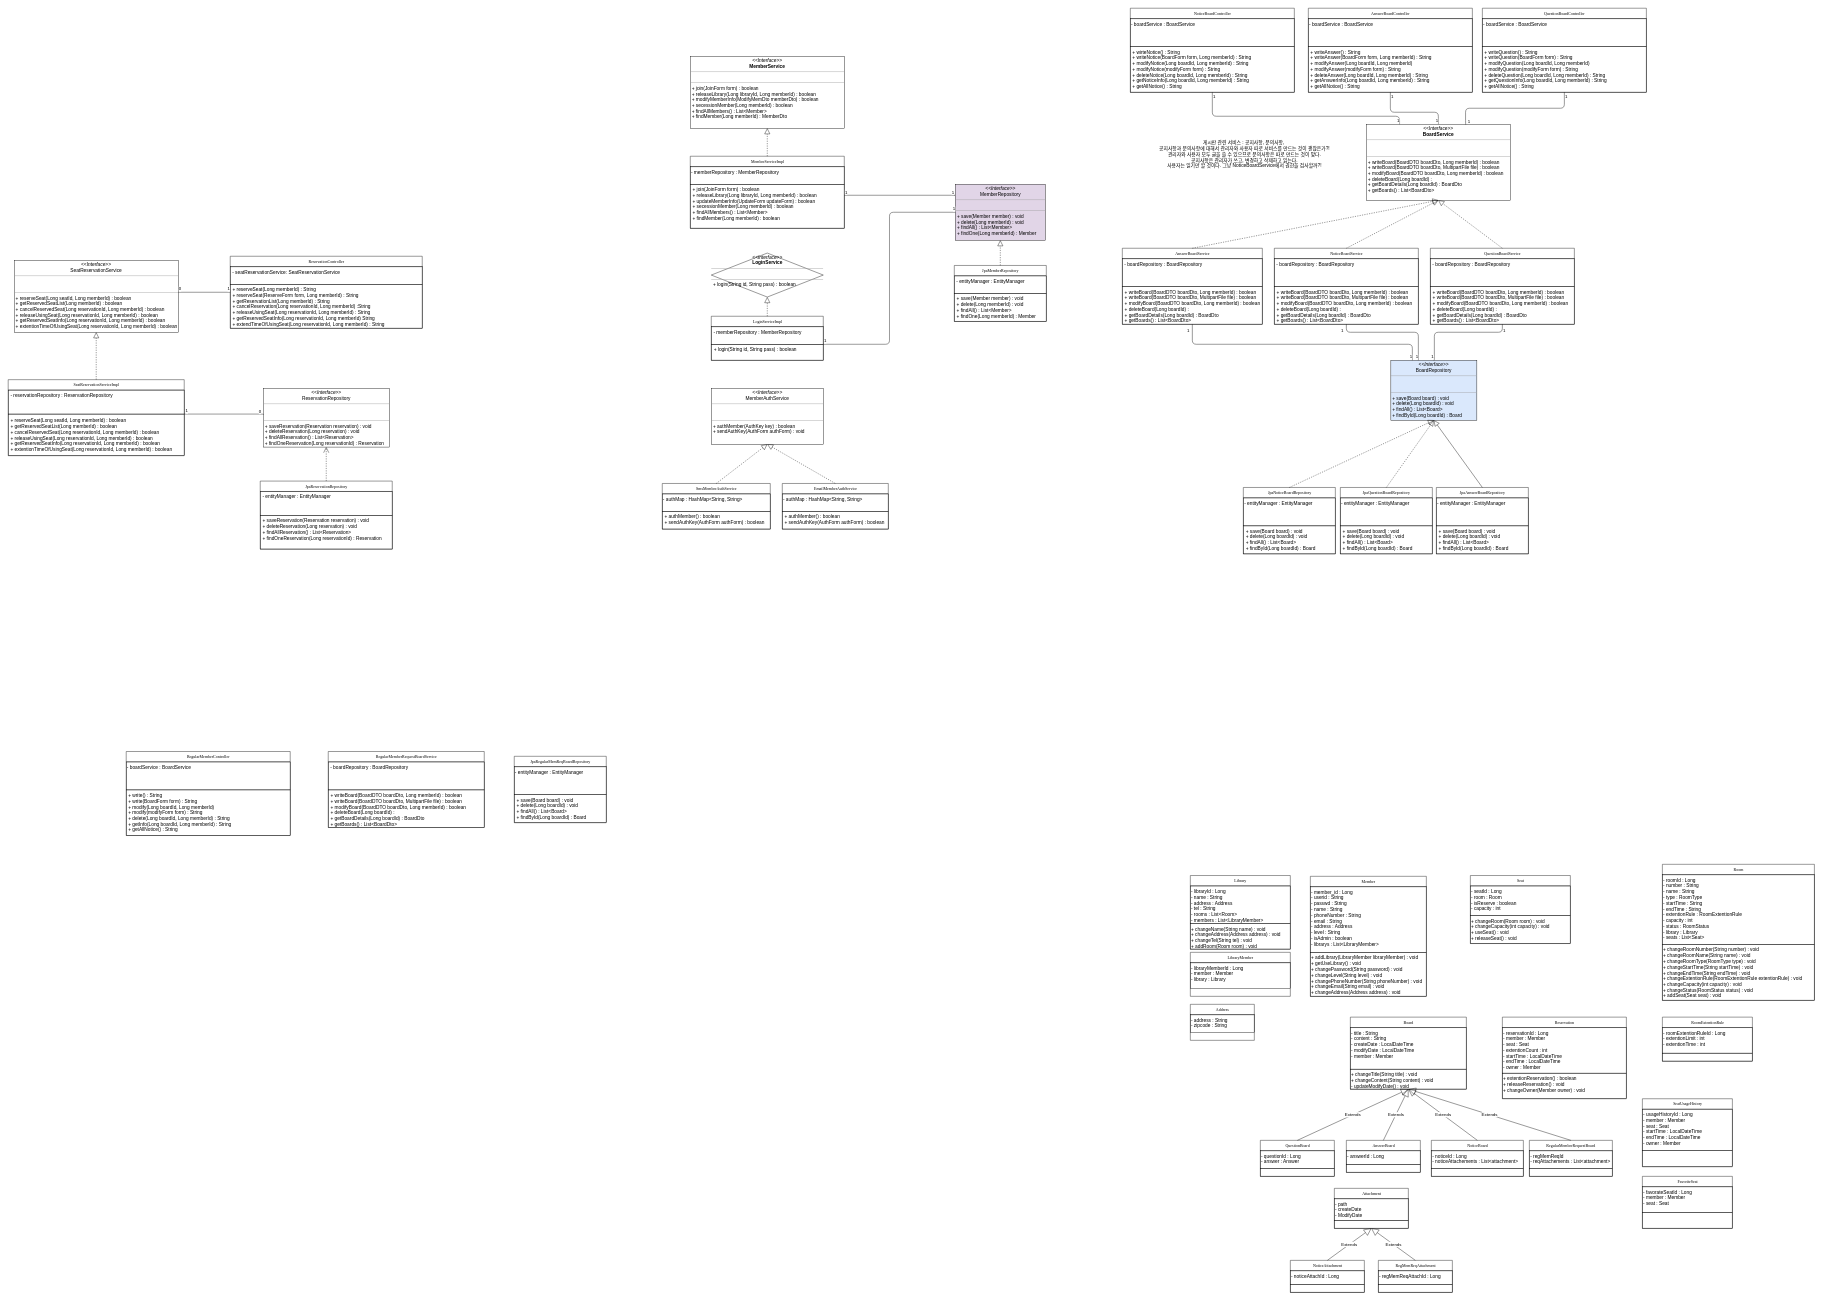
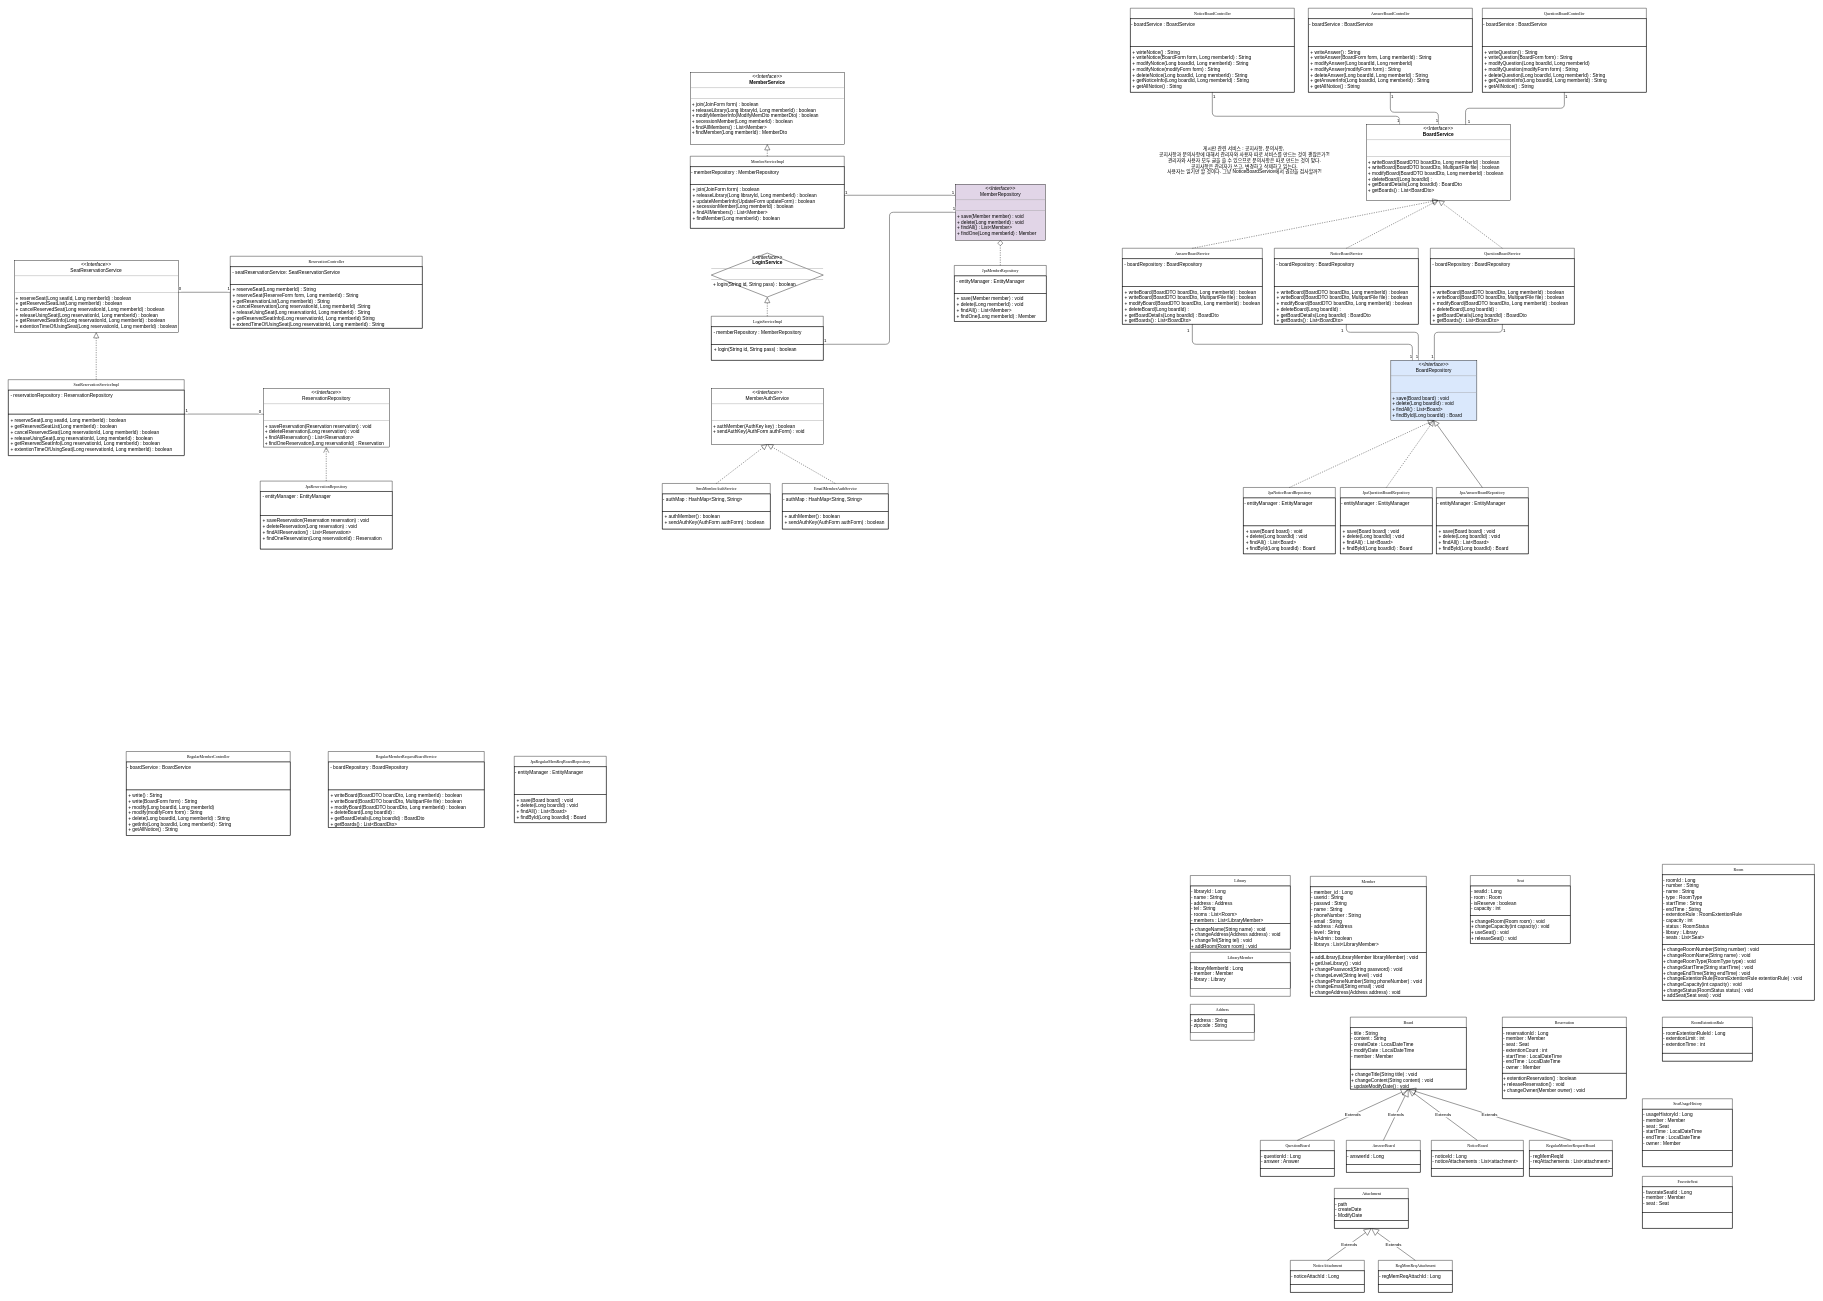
- <mxCell id="23" value="&lt;p style=&quot;margin: 0px ; margin-top: 4px ; text-align: center&quot;&gt;&lt;i&gt;&amp;lt;&amp;lt;Interface&amp;gt;&amp;gt;&lt;/i&gt;&lt;br&gt;&lt;b&gt;MemberService&lt;/b&gt;&lt;/p&gt;&lt;hr size=&quot;1&quot;&gt;&lt;p style=&quot;margin: 0px ; margin-left: 4px&quot;&gt;&lt;br&gt;&lt;/p&gt;&lt;hr size=&quot;1&quot;&gt;&lt;p style=&quot;margin: 0px ; margin-left: 4px&quot;&gt;&lt;span&gt;+ join(JoinForm form) : boolean&lt;/span&gt;&lt;br&gt;&lt;/p&gt;&lt;p style=&quot;margin: 0px ; margin-left: 4px&quot;&gt;&lt;span&gt;+ releaseLibrary(Long libraryId, Long memberId) : boolean&lt;/span&gt;&lt;br&gt;&lt;/p&gt;&lt;p style=&quot;margin: 0px ; margin-left: 4px&quot;&gt;+ modifyMemberInfo(ModifyMemDto memberDto) : boolean&lt;/p&gt;&lt;p style=&quot;margin: 0px ; margin-left: 4px&quot;&gt;+ secessionMember(Long memberId) : boolean&lt;/p&gt;&lt;p style=&quot;margin: 0px ; margin-left: 4px&quot;&gt;+ findAllMembers() : List&amp;lt;Member&amp;gt;&lt;/p&gt;&lt;p style=&quot;margin: 0px ; margin-left: 4px&quot;&gt;+ findMember(Long memberId) : MemberDto&lt;/p&gt;" style="verticalAlign=top;align=left;overflow=fill;fontSize=12;fontFamily=Helvetica;html=1;rounded=0;shadow=0;comic=0;labelBackgroundColor=none;strokeWidth=1" parent="1" vertex="1"><mxGeometry x="1725" y="140" width="385" height="180" as="geometry" /></mxCell>
+ <mxCell id="23" value="&lt;p style=&quot;margin: 0px ; margin-top: 4px ; text-align: center&quot;&gt;&lt;i&gt;&amp;lt;&amp;lt;Interface&amp;gt;&amp;gt;&lt;/i&gt;&lt;br&gt;&lt;b&gt;MemberService&lt;/b&gt;&lt;/p&gt;&lt;hr size=&quot;1&quot;&gt;&lt;p style=&quot;margin: 0px ; margin-left: 4px&quot;&gt;&lt;br&gt;&lt;/p&gt;&lt;hr size=&quot;1&quot;&gt;&lt;p style=&quot;margin: 0px ; margin-left: 4px&quot;&gt;&lt;span&gt;+ join(JoinForm form) : boolean&lt;/span&gt;&lt;br&gt;&lt;/p&gt;&lt;p style=&quot;margin: 0px ; margin-left: 4px&quot;&gt;&lt;span&gt;+ releaseLibrary(Long libraryId, Long memberId) : boolean&lt;/span&gt;&lt;br&gt;&lt;/p&gt;&lt;p style=&quot;margin: 0px ; margin-left: 4px&quot;&gt;+ modifyMemberInfo(ModifyMemDto memberDto) : boolean&lt;/p&gt;&lt;p style=&quot;margin: 0px ; margin-left: 4px&quot;&gt;+ secessionMember(Long memberId) : boolean&lt;/p&gt;&lt;p style=&quot;margin: 0px ; margin-left: 4px&quot;&gt;+ findAllMembers() : List&amp;lt;Member&amp;gt;&lt;/p&gt;&lt;p style=&quot;margin: 0px ; margin-left: 4px&quot;&gt;+ findMember(Long memberId) : MemberDto&lt;/p&gt;" style="verticalAlign=top;align=left;overflow=fill;fontSize=12;fontFamily=Helvetica;html=1;rounded=0;shadow=0;comic=0;labelBackgroundColor=none;strokeWidth=1" parent="1" vertex="1"><mxGeometry x="1725" y="180" width="385" height="180" as="geometry" /></mxCell>
- <mxCell id="171" value="게시판 관련 서비스 : 공지사항, 문의사항,&amp;nbsp;&lt;br&gt;공지사항과 문의사항에 대해서 관리자와 사용자 따로 서비스를 만드는 것이 괜찮은가?!&lt;br&gt;관리자와 사용자 모두 글을 쓸 수 있으므로 문의사항은 따로 만드는 것이 맞다.&lt;br&gt;공지사항은 관리자가 쓰고, 변경하고 삭제하고 읽는다.&lt;br&gt;사용자는 읽기만 할 것이다. 그냥 NoticeBoardService에서 권한을 검사할까?!" style="text;html=1;align=center;verticalAlign=middle;resizable=0;points=[];autosize=1;" parent="1" vertex="1"><mxGeometry x="2870" y="345" width="480" height="80" as="geometry" /></mxCell>
+ <mxCell id="171" value="게시판 관련 서비스 : 공지사항, 문의사항,&amp;nbsp;&lt;br&gt;공지사항과 문의사항에 대해서 관리자와 사용자 따로 서비스를 만드는 것이 괜찮은가?!&lt;br&gt;관리자와 사용자 모두 글을 쓸 수 있으므로 문의사항은 따로 만드는 것이 맞다.&lt;br&gt;공지사항은 관리자가 쓰고, 변경하고 삭제하고 읽는다.&lt;br&gt;사용자는 읽기만 할 것이다. 그냥 NoticeBoardService에서 권한을 검사할까?!" style="text;html=1;align=center;verticalAlign=middle;resizable=0;points=[];autosize=1;" parent="1" vertex="1"><mxGeometry x="2870" y="360" width="480" height="80" as="geometry" /></mxCell>
- <mxCell id="96" value="" style="endArrow=block;dashed=1;endFill=0;endSize=12;html=1;entryX=0.5;entryY=1;entryDx=0;entryDy=0;exitX=0.5;exitY=0;exitDx=0;exitDy=0;" parent="1" source="29" target="24" edge="1"><mxGeometry width="160" relative="1" as="geometry"><mxPoint x="2499.5" y="663" as="sourcePoint" /><mxPoint x="2499.5" y="615" as="targetPoint" /></mxGeometry></mxCell>
+ <mxCell id="96" value="" style="endArrow=diamond;dashed=1;endFill=0;endSize=12;html=1;entryX=0.5;entryY=1;entryDx=0;entryDy=0;exitX=0.5;exitY=0;exitDx=0;exitDy=0;" parent="1" source="29" target="24" edge="1"><mxGeometry width="160" relative="1" as="geometry"><mxPoint x="2499.5" y="663" as="sourcePoint" /><mxPoint x="2499.5" y="615" as="targetPoint" /></mxGeometry></mxCell>
